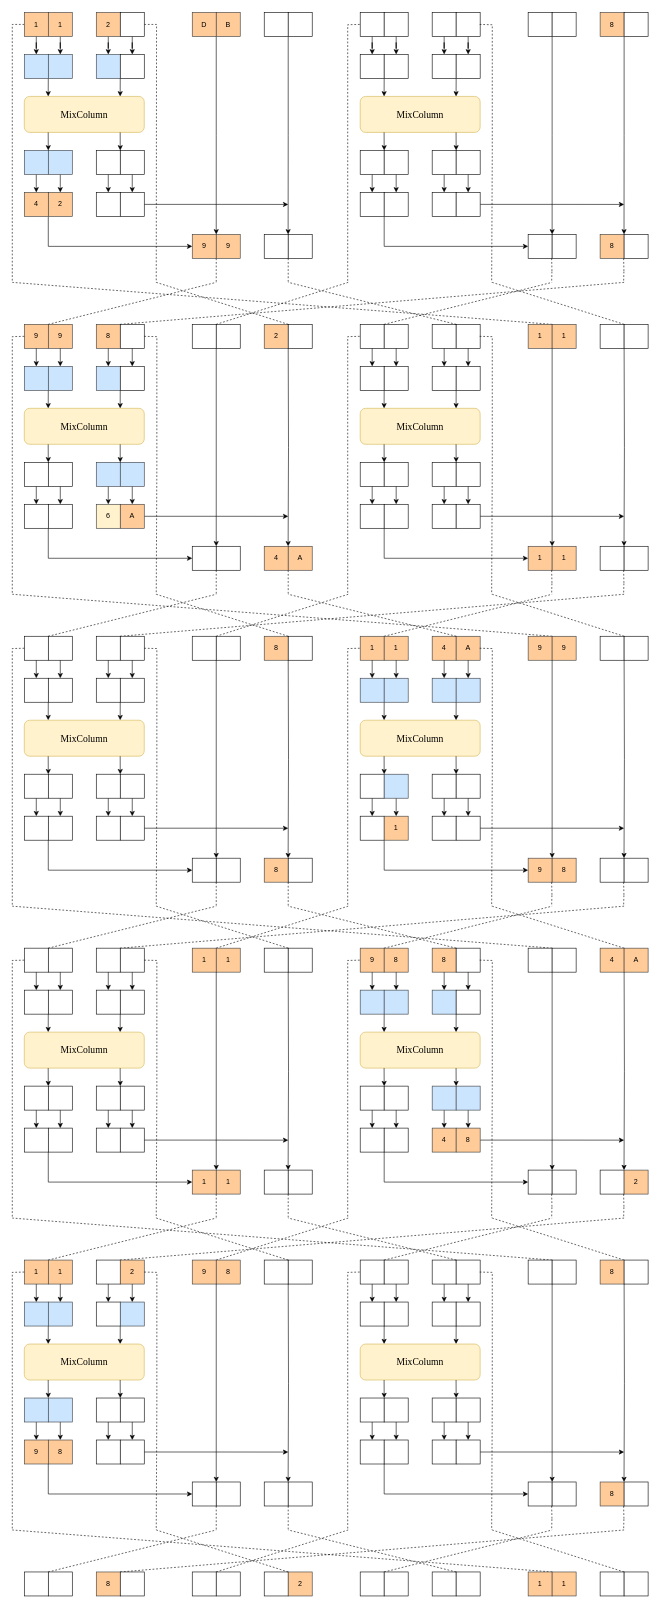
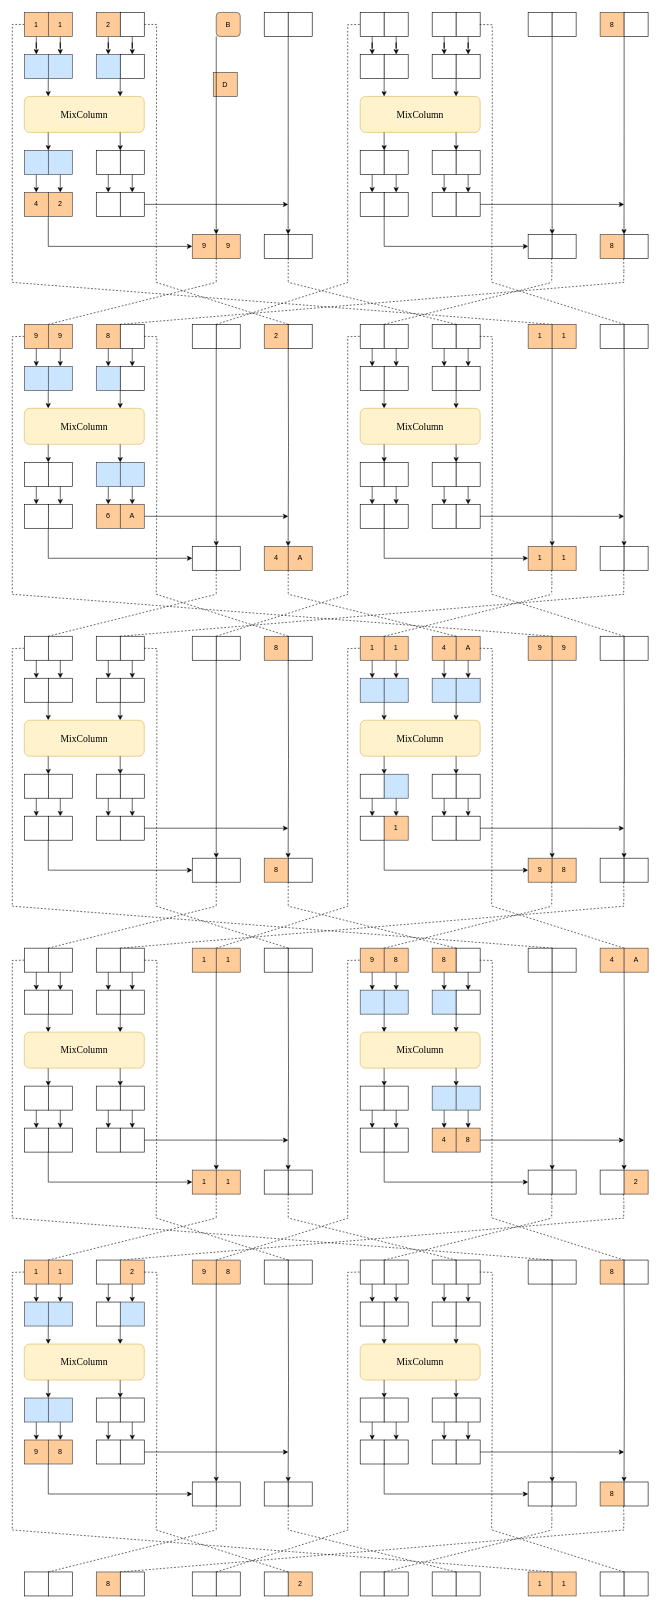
- <mxCell id="35" value="D" style="rounded=0;whiteSpace=wrap;html=1;fillColor=#ffcc99;strokeColor=#36393d;" parent="1" vertex="1"><mxGeometry x="320" y="20" width="40" height="40" as="geometry" /></mxCell>
+ <mxCell id="35" value="D" style="rounded=0;whiteSpace=wrap;html=1;fillColor=#ffcc99;strokeColor=#36393d;" parent="1" vertex="1"><mxGeometry x="355" y="120" width="40" height="40" as="geometry" /></mxCell>
- <mxCell id="37" value="B" style="rounded=0;whiteSpace=wrap;html=1;fillColor=#ffcc99;strokeColor=#36393d;" parent="1" vertex="1"><mxGeometry x="360" y="20" width="40" height="40" as="geometry" /></mxCell>
+ <mxCell id="37" value="B" style="whiteSpace=wrap;html=1;fillColor=#ffcc99;strokeColor=#36393d;rounded=1;" parent="1" vertex="1"><mxGeometry x="360" y="20" width="40" height="40" as="geometry" /></mxCell>
- <mxCell id="142" value="6" style="rounded=0;whiteSpace=wrap;html=1;fillColor=#fff2cc;strokeColor=#36393d;" parent="1" vertex="1"><mxGeometry x="160" y="840" width="40" height="40" as="geometry" /></mxCell>
+ <mxCell id="142" value="6" style="rounded=0;whiteSpace=wrap;html=1;fillColor=#ffcc99;strokeColor=#36393d;" parent="1" vertex="1"><mxGeometry x="160" y="840" width="40" height="40" as="geometry" /></mxCell>
